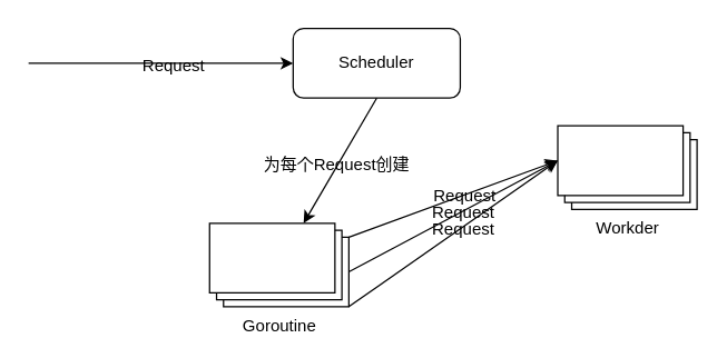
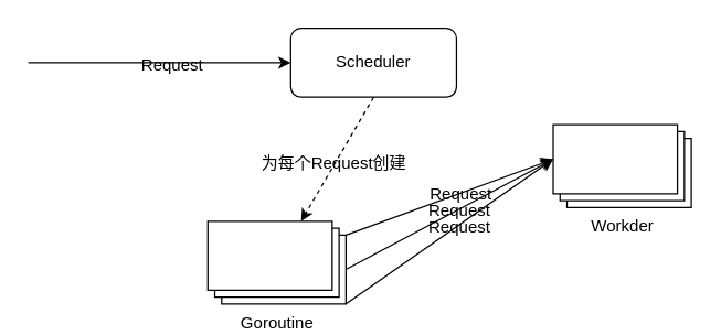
- <mxCell id="9" value="" style="endArrow=classic;html=1;exitX=0.5;exitY=1;exitDx=0;exitDy=0;" edge="1" parent="1" source="2" target="8"><mxGeometry width="50" height="50" relative="1" as="geometry"><mxPoint x="30" y="55" as="sourcePoint" /><mxPoint x="200" y="150" as="targetPoint" /></mxGeometry></mxCell>
+ <mxCell id="9" value="" style="endArrow=classic;html=1;exitX=0.5;exitY=1;exitDx=0;exitDy=0;dashed=1;" edge="1" parent="1" source="2" target="8"><mxGeometry width="50" height="50" relative="1" as="geometry"><mxPoint x="30" y="55" as="sourcePoint" /><mxPoint x="200" y="150" as="targetPoint" /></mxGeometry></mxCell>
